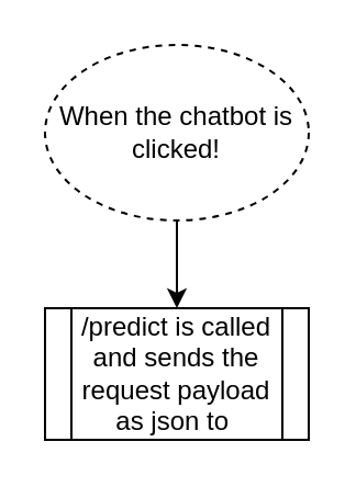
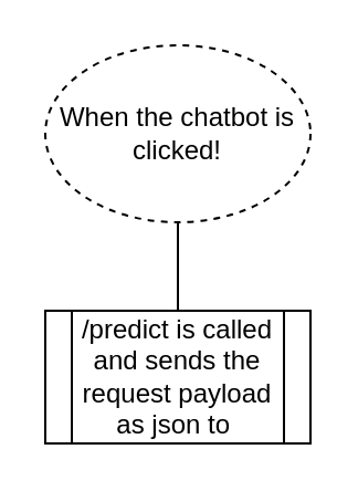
- <mxCell id="2" value="" style="edgeStyle=orthogonalEdgeStyle;rounded=0;orthogonalLoop=1;jettySize=auto;html=1;" edge="1" parent="1" source="3" target="4"><mxGeometry relative="1" as="geometry" /></mxCell>
+ <mxCell id="2" value="" style="edgeStyle=orthogonalEdgeStyle;rounded=0;orthogonalLoop=1;jettySize=auto;html=1;endArrow=none;" edge="1" parent="1" source="3" target="4"><mxGeometry relative="1" as="geometry" /></mxCell>
